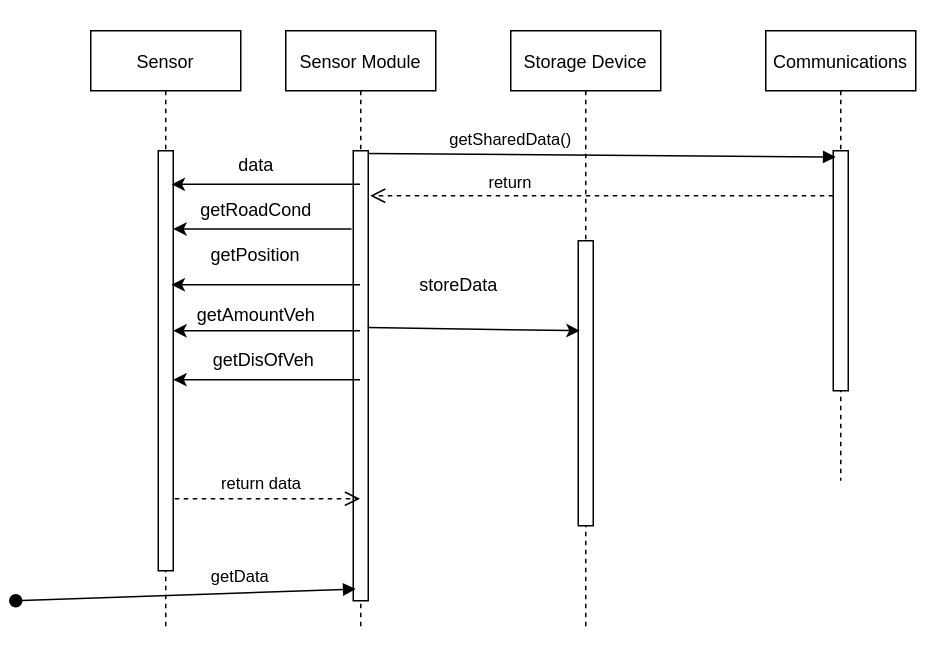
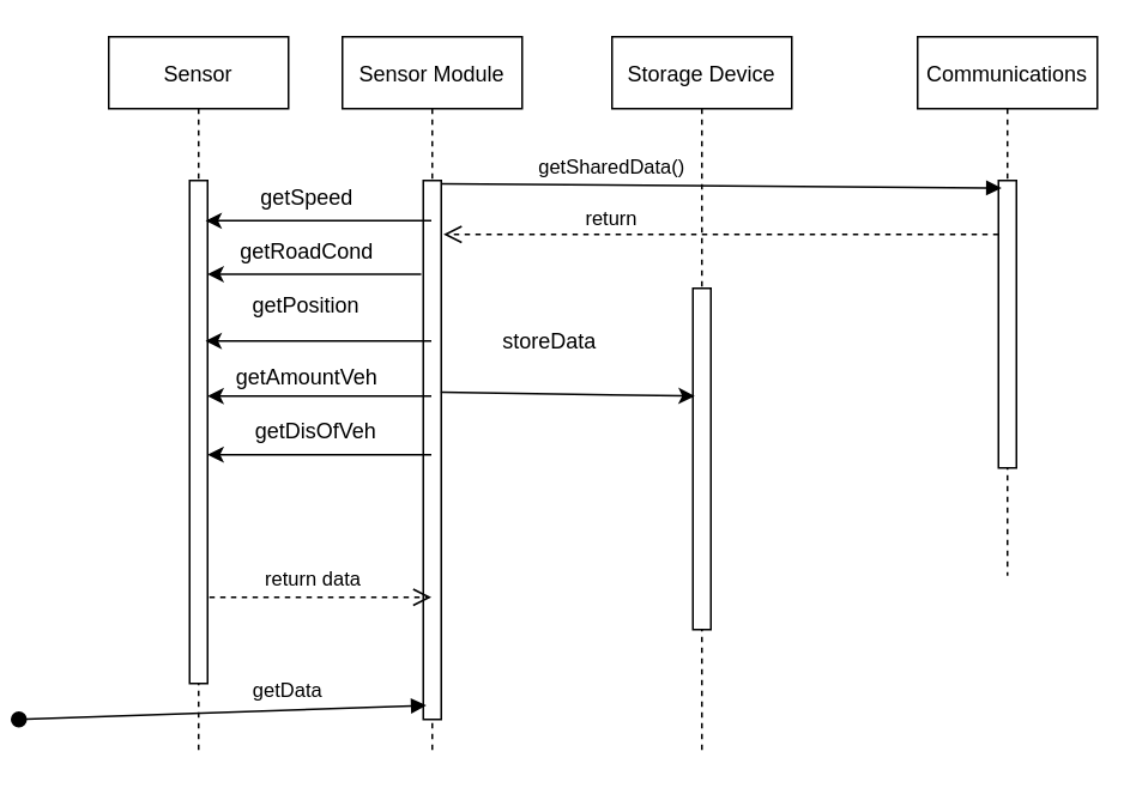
- <mxCell id="20" value="data" style="text;html=1;align=center;verticalAlign=middle;resizable=0;points=[];autosize=1;" vertex="1" parent="1"><mxGeometry x="95" y="100" width="70" height="20" as="geometry" /></mxCell>
+ <mxCell id="20" value="getSpeed" style="text;html=1;align=center;verticalAlign=middle;resizable=0;points=[];autosize=1;" vertex="1" parent="1"><mxGeometry x="95" y="100" width="70" height="20" as="geometry" /></mxCell>
